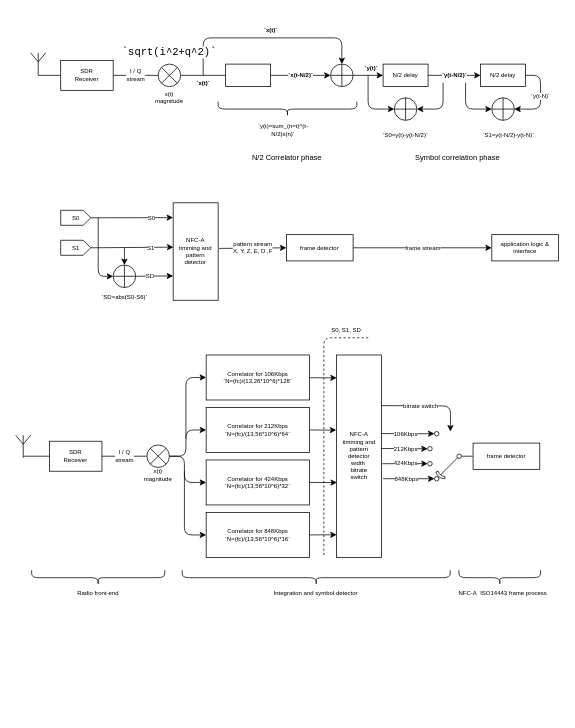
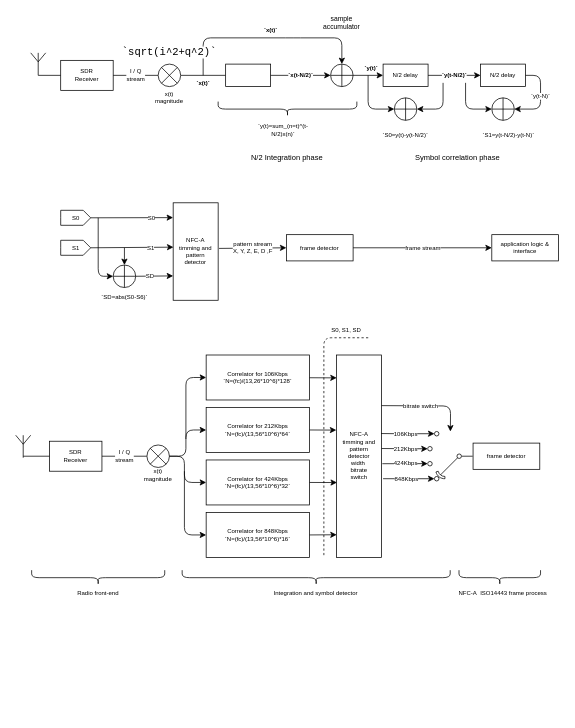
+ <mxCell id="20" value="sample&lt;br style=&quot;font-size: 9px;&quot;&gt;accumulator" style="text;html=1;strokeColor=none;fillColor=none;align=center;verticalAlign=middle;whiteSpace=wrap;rounded=0;fontSize=9;" vertex="1" parent="1"><mxGeometry x="435" y="20" width="40" height="20" as="geometry" /></mxCell>
- <mxCell id="34" value="N/2 Correlator phase" style="text;html=1;strokeColor=none;fillColor=none;align=center;verticalAlign=middle;whiteSpace=wrap;rounded=0;fontSize=10;" vertex="1" parent="1"><mxGeometry x="327.5" y="200" width="107.5" height="20" as="geometry" /></mxCell>
+ <mxCell id="34" value="N/2 Integration phase" style="text;html=1;strokeColor=none;fillColor=none;align=center;verticalAlign=middle;whiteSpace=wrap;rounded=0;fontSize=10;" vertex="1" parent="1"><mxGeometry x="327.5" y="200" width="107.5" height="20" as="geometry" /></mxCell>
